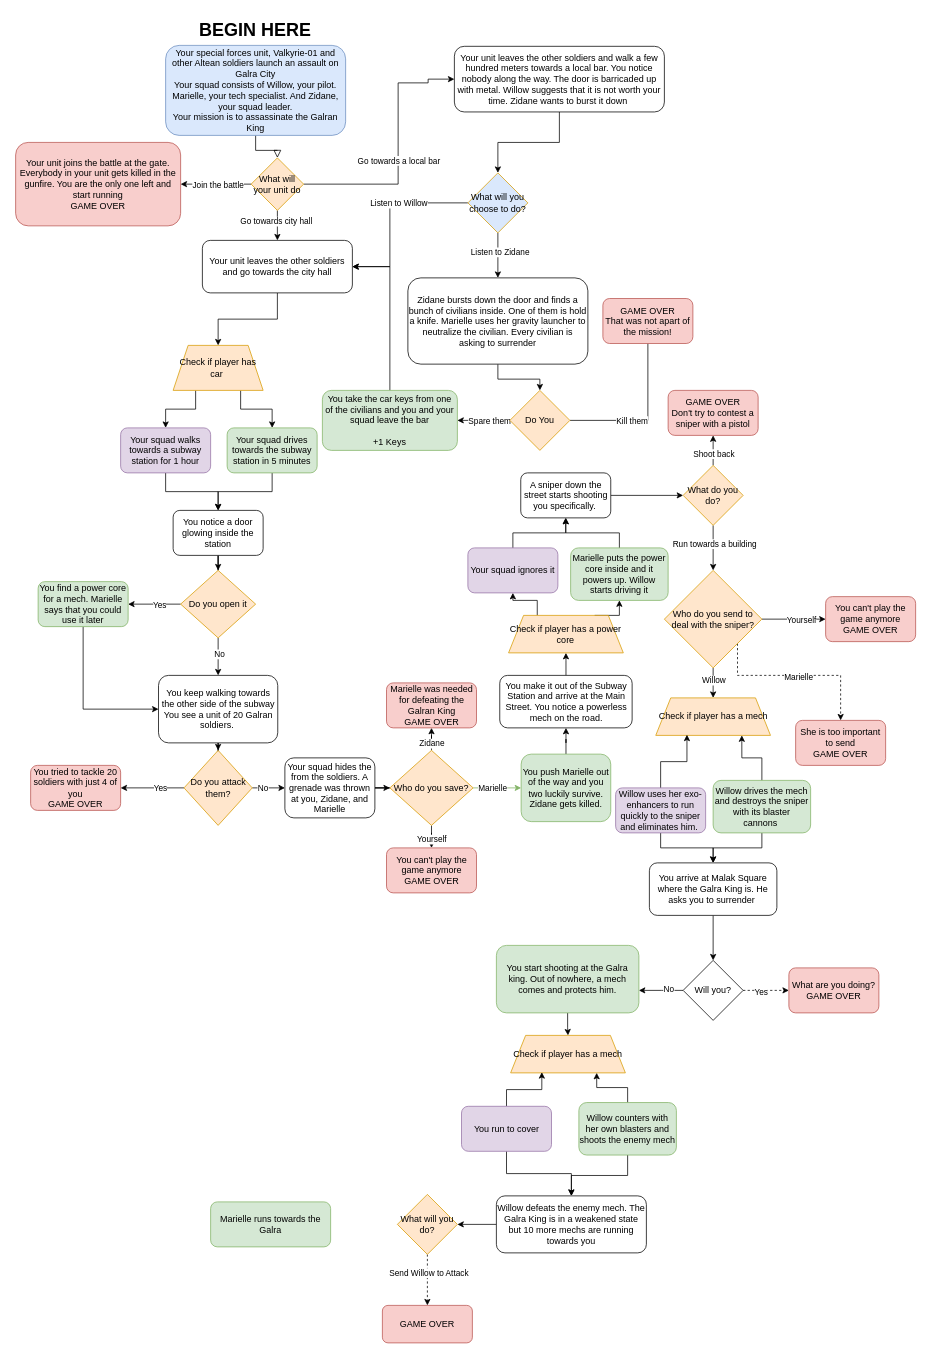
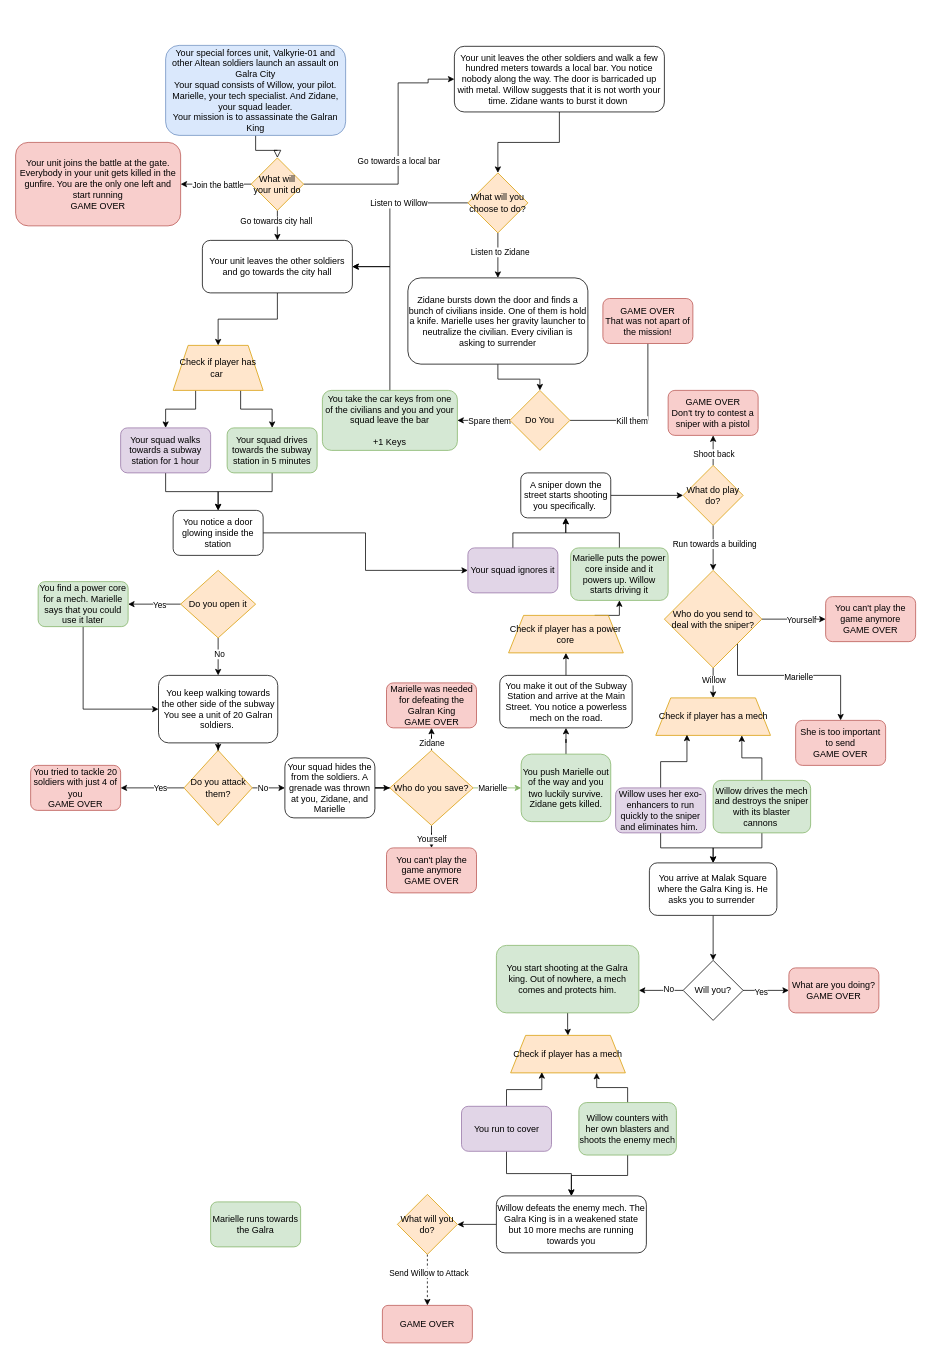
- <mxCell id="111" value="&lt;h1&gt;BEGIN HERE&lt;/h1&gt;" style="text;html=1;strokeColor=none;fillColor=none;spacing=5;spacingTop=-20;whiteSpace=wrap;overflow=hidden;rounded=0;" parent="1" vertex="1"><mxGeometry x="260" y="20" width="190" height="40" as="geometry" /></mxCell>
- <mxCell id="20" value="What will you choose to do?" style="rhombus;whiteSpace=wrap;html=1;fillColor=#dae8fc;strokeColor=#d79b00;" parent="1" vertex="1"><mxGeometry x="623" y="230" width="80" height="80" as="geometry" /></mxCell>
+ <mxCell id="20" value="What will you choose to do?" style="rhombus;whiteSpace=wrap;html=1;fillColor=#ffe6cc;strokeColor=#d79b00;" parent="1" vertex="1"><mxGeometry x="623" y="230" width="80" height="80" as="geometry" /></mxCell>
- <mxCell id="83" value="What do you do?" style="rhombus;whiteSpace=wrap;html=1;fillColor=#ffe6cc;strokeColor=#d79b00;" parent="1" vertex="1"><mxGeometry x="910" y="620" width="80" height="80" as="geometry" /></mxCell>
+ <mxCell id="83" value="What do play do?" style="rhombus;whiteSpace=wrap;html=1;fillColor=#ffe6cc;strokeColor=#d79b00;" parent="1" vertex="1"><mxGeometry x="910" y="620" width="80" height="80" as="geometry" /></mxCell>
- <mxCell id="38" style="edgeStyle=orthogonalEdgeStyle;rounded=0;orthogonalLoop=1;jettySize=auto;html=1;entryX=0.5;entryY=0;entryDx=0;entryDy=0;" parent="1" source="39" target="44" edge="1"><mxGeometry relative="1" as="geometry" /></mxCell>
+ <mxCell id="38" style="edgeStyle=orthogonalEdgeStyle;rounded=0;orthogonalLoop=1;jettySize=auto;html=1;" parent="1" source="39" target="74" edge="1"><mxGeometry relative="1" as="geometry" /></mxCell>
- <mxCell id="70" style="edgeStyle=orthogonalEdgeStyle;rounded=0;orthogonalLoop=1;jettySize=auto;html=1;exitX=0.25;exitY=0;exitDx=0;exitDy=0;entryX=0.5;entryY=1;entryDx=0;entryDy=0;" parent="1" source="72" target="74" edge="1"><mxGeometry relative="1" as="geometry" /></mxCell>
- <mxCell id="89" style="edgeStyle=orthogonalEdgeStyle;rounded=0;orthogonalLoop=1;jettySize=auto;html=1;exitX=1;exitY=1;exitDx=0;exitDy=0;entryX=0.5;entryY=0;entryDx=0;entryDy=0;dashed=1;" parent="1" source="91" target="95" edge="1"><mxGeometry relative="1" as="geometry"><mxPoint x="1070" y="940" as="targetPoint" /><Array as="points"><mxPoint x="983" y="900" /><mxPoint x="1120" y="900" /></Array></mxGeometry></mxCell>
+ <mxCell id="89" style="edgeStyle=orthogonalEdgeStyle;rounded=0;orthogonalLoop=1;jettySize=auto;html=1;exitX=1;exitY=1;exitDx=0;exitDy=0;entryX=0.5;entryY=0;entryDx=0;entryDy=0;" parent="1" source="91" target="95" edge="1"><mxGeometry relative="1" as="geometry"><mxPoint x="1070" y="940" as="targetPoint" /><Array as="points"><mxPoint x="983" y="900" /><mxPoint x="1120" y="900" /></Array></mxGeometry></mxCell>
- <mxCell id="96" value="" style="edgeStyle=orthogonalEdgeStyle;rounded=0;orthogonalLoop=1;jettySize=auto;html=1;dashed=1;" parent="1" source="100" target="101" edge="1"><mxGeometry relative="1" as="geometry" /></mxCell>
+ <mxCell id="96" value="" style="edgeStyle=orthogonalEdgeStyle;rounded=0;orthogonalLoop=1;jettySize=auto;html=1;" parent="1" source="100" target="101" edge="1"><mxGeometry relative="1" as="geometry" /></mxCell>
- <mxCell id="125" value="Marielle runs towards the Galra" style="rounded=1;whiteSpace=wrap;html=1;fillColor=#d5e8d4;strokeColor=#82b366;" parent="1" vertex="1"><mxGeometry x="280" y="1602" width="160" height="60" as="geometry" /></mxCell>
+ <mxCell id="125" value="Marielle runs towards the Galra" style="rounded=1;whiteSpace=wrap;html=1;fillColor=#d5e8d4;strokeColor=#82b366;" parent="1" vertex="1"><mxGeometry x="280" y="1602" width="120" height="60" as="geometry" /></mxCell>
